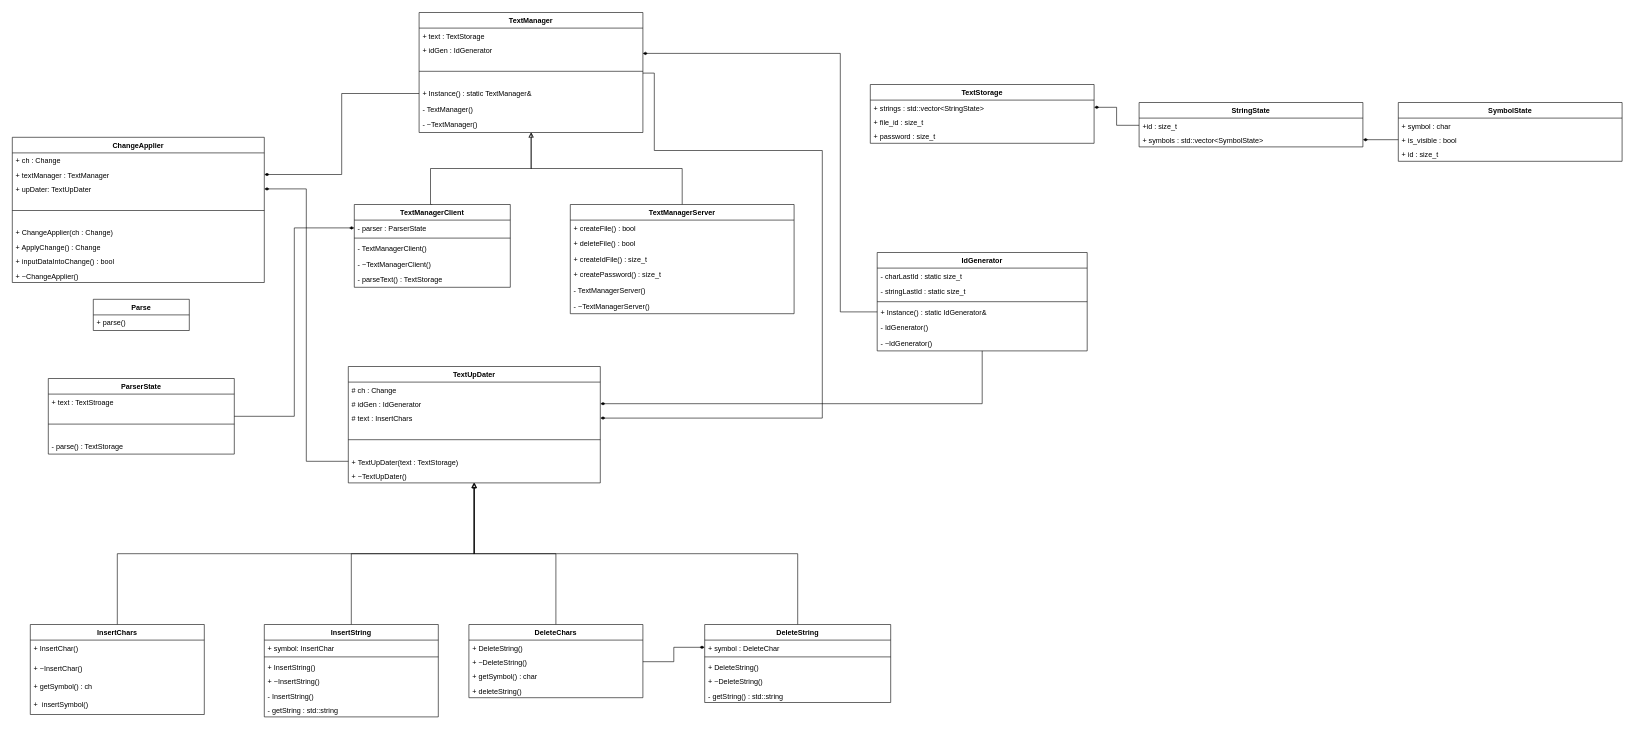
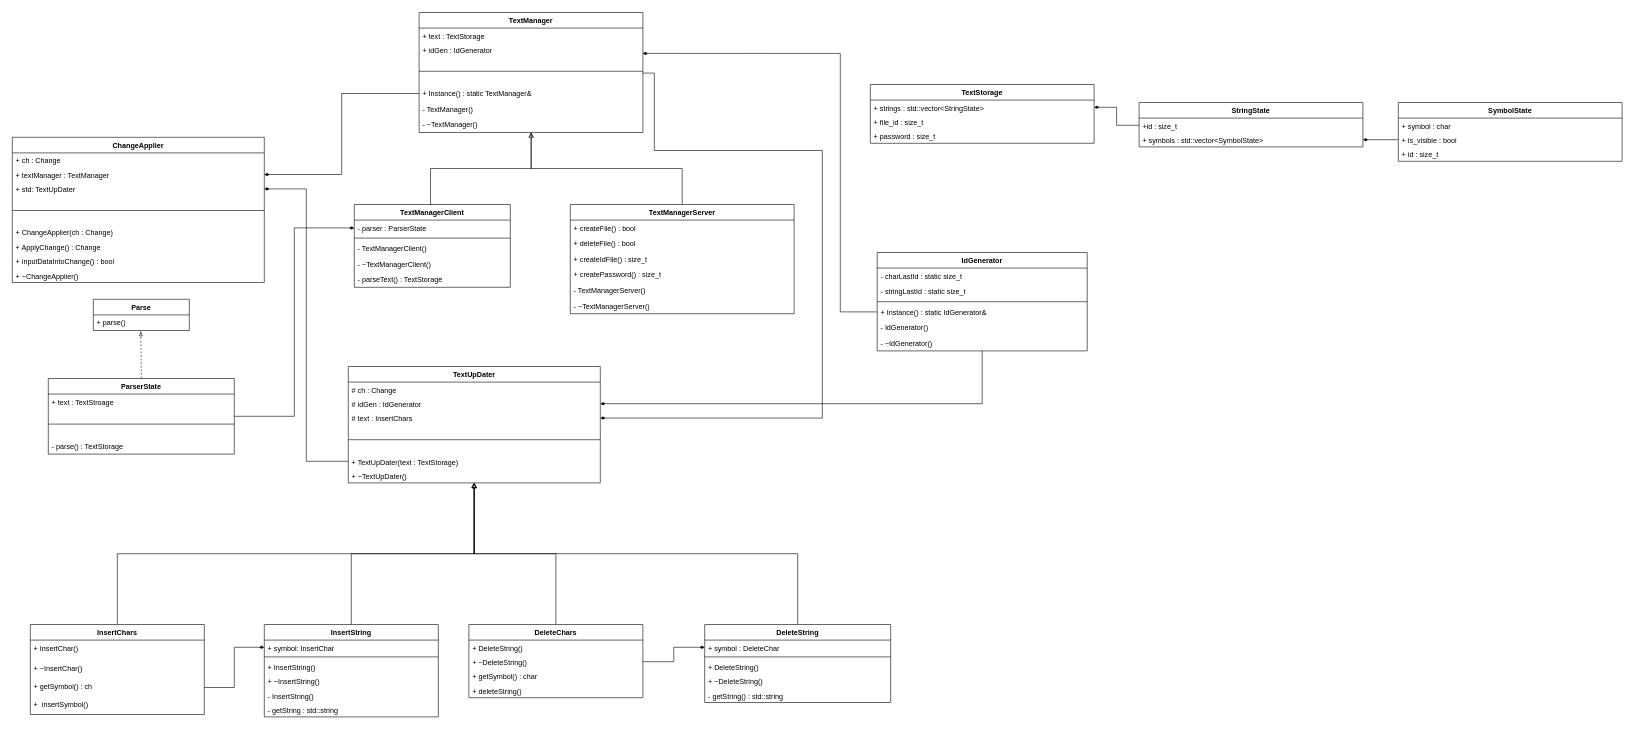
- <mxCell id="85" value="+ upDater: TextUpDater" style="text;strokeColor=none;fillColor=none;align=left;verticalAlign=top;spacingLeft=4;spacingRight=4;overflow=hidden;rotatable=0;points=[[0,0.5],[1,0.5]];portConstraint=eastwest;" vertex="1" parent="82"><mxGeometry y="74" width="420" height="24" as="geometry" /></mxCell>
+ <mxCell id="85" value="+ std: TextUpDater" style="text;strokeColor=none;fillColor=none;align=left;verticalAlign=top;spacingLeft=4;spacingRight=4;overflow=hidden;rotatable=0;points=[[0,0.5],[1,0.5]];portConstraint=eastwest;" vertex="1" parent="82"><mxGeometry y="74" width="420" height="24" as="geometry" /></mxCell>
+ <mxCell id="44" style="edgeStyle=orthogonalEdgeStyle;rounded=0;orthogonalLoop=1;jettySize=auto;html=1;exitX=0.5;exitY=0;exitDx=0;exitDy=0;entryX=0.495;entryY=1.038;entryDx=0;entryDy=0;endArrow=blockThin;endFill=0;entryPerimeter=0;dashed=1;" edge="1" parent="1" source="46" target="95"><mxGeometry relative="1" as="geometry"><mxPoint x="235" y="614" as="targetPoint" /><Array as="points"><mxPoint x="234" y="630" /></Array></mxGeometry></mxCell>
+ <mxCell id="70" style="edgeStyle=orthogonalEdgeStyle;rounded=0;orthogonalLoop=1;jettySize=auto;html=1;exitX=1;exitY=0.5;exitDx=0;exitDy=0;entryX=0;entryY=0.5;entryDx=0;entryDy=0;endArrow=diamondThin;endFill=1;" edge="1" parent="1" source="6" target="10"><mxGeometry relative="1" as="geometry" /></mxCell>
